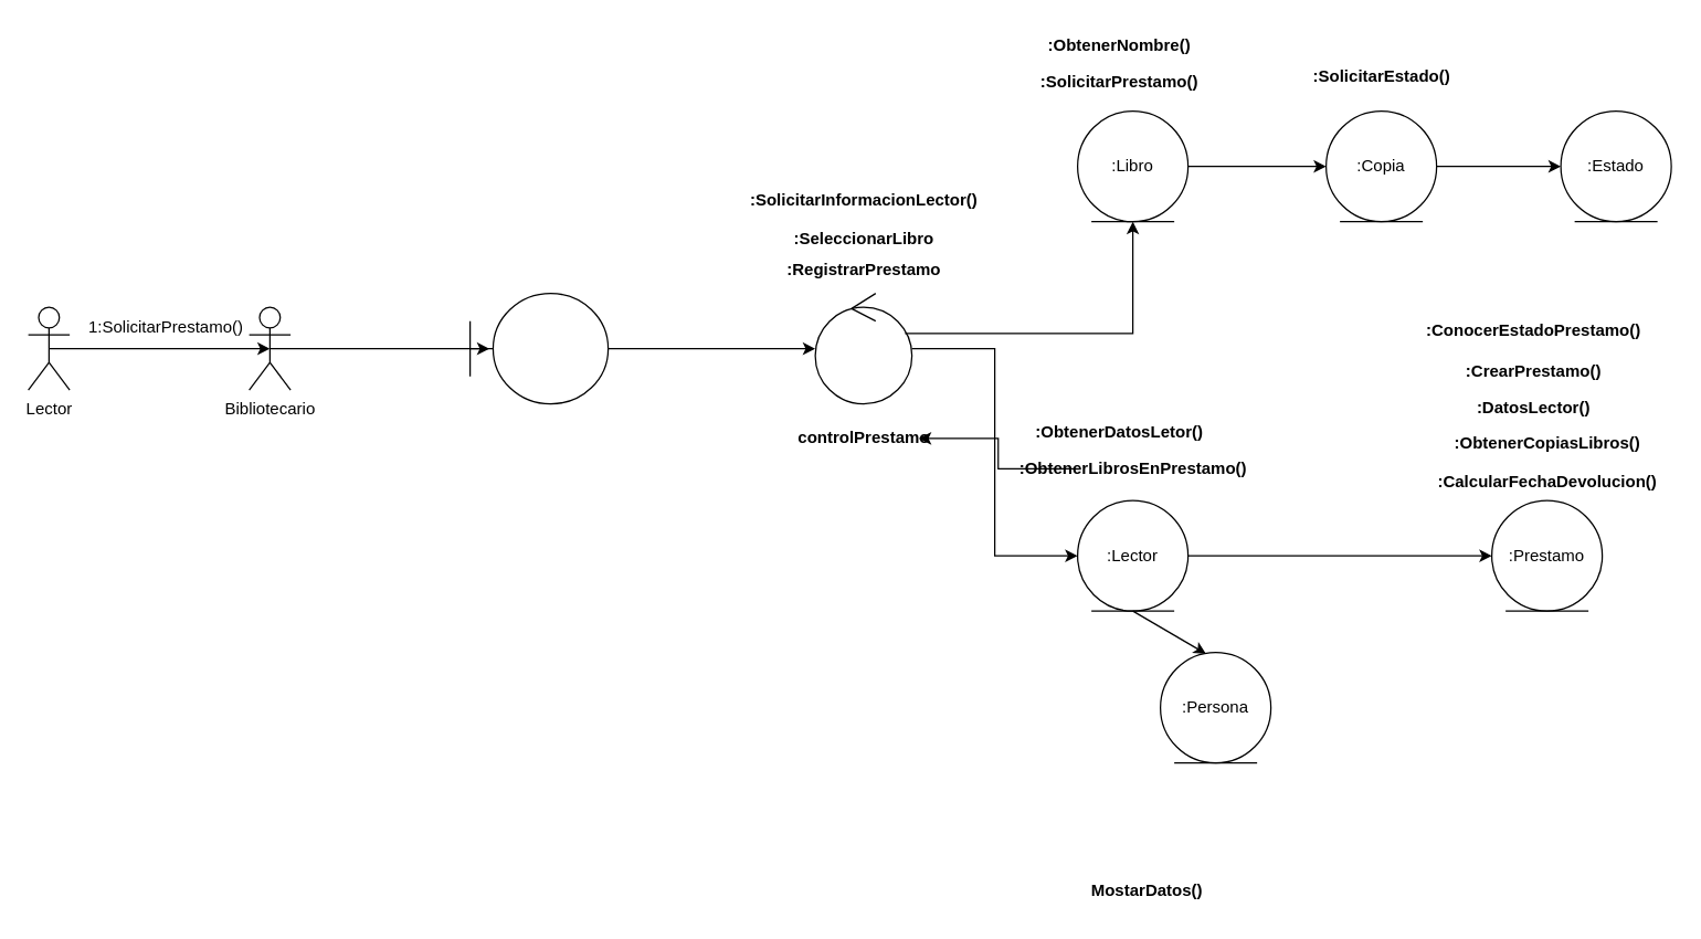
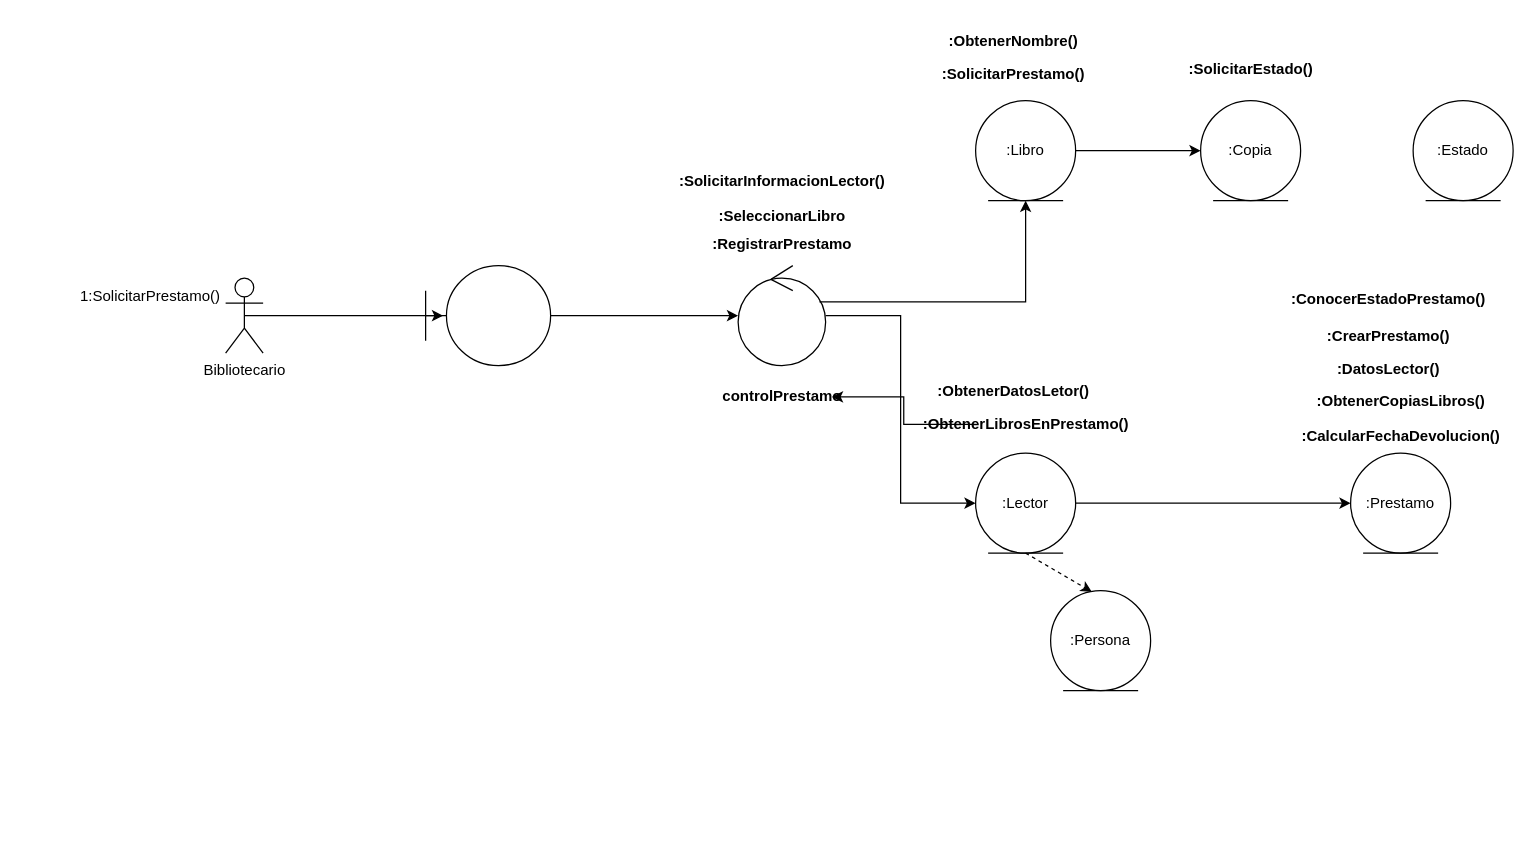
- <mxCell id="25" style="edgeStyle=orthogonalEdgeStyle;rounded=0;orthogonalLoop=1;jettySize=auto;html=1;entryX=0;entryY=0.5;entryDx=0;entryDy=0;" edge="1" parent="1" source="26" target="27"><mxGeometry relative="1" as="geometry" /></mxCell>
- <mxCell id="5" value="Lector" style="shape=umlActor;verticalLabelPosition=bottom;verticalAlign=top;html=1;outlineConnect=0;" vertex="1" parent="1"><mxGeometry x="20" y="222" width="30" height="60" as="geometry" /></mxCell>
- <mxCell id="6" value="" style="endArrow=classic;html=1;rounded=0;exitX=0.5;exitY=0.5;exitDx=0;exitDy=0;exitPerimeter=0;entryX=0.5;entryY=0.5;entryDx=0;entryDy=0;entryPerimeter=0;" edge="1" parent="1" source="5" target="4"><mxGeometry width="50" height="50" relative="1" as="geometry"><mxPoint x="340" y="212" as="sourcePoint" /><mxPoint x="390" y="162" as="targetPoint" /></mxGeometry></mxCell>
- <mxCell id="32" value="" style="endArrow=classic;html=1;rounded=0;exitX=0.5;exitY=1;exitDx=0;exitDy=0;entryX=0.413;entryY=0.013;entryDx=0;entryDy=0;entryPerimeter=0;" edge="1" parent="1" source="17" target="30"><mxGeometry width="50" height="50" relative="1" as="geometry"><mxPoint x="670" y="412" as="sourcePoint" /><mxPoint x="720" y="362" as="targetPoint" /></mxGeometry></mxCell>
+ <mxCell id="32" value="" style="endArrow=classic;html=1;rounded=0;exitX=0.5;exitY=1;exitDx=0;exitDy=0;entryX=0.413;entryY=0.013;entryDx=0;entryDy=0;entryPerimeter=0;dashed=1;" edge="1" parent="1" source="17" target="30"><mxGeometry width="50" height="50" relative="1" as="geometry"><mxPoint x="670" y="412" as="sourcePoint" /><mxPoint x="720" y="362" as="targetPoint" /></mxGeometry></mxCell>
- <mxCell id="31" value="MostarDatos()" style="text;align=center;fontStyle=1;verticalAlign=middle;spacingLeft=3;spacingRight=3;strokeColor=none;rotatable=0;points=[[0,0.5],[1,0.5]];portConstraint=eastwest;html=1;" vertex="1" parent="1"><mxGeometry x="790" y="632" width="80" height="26" as="geometry" /></mxCell>
